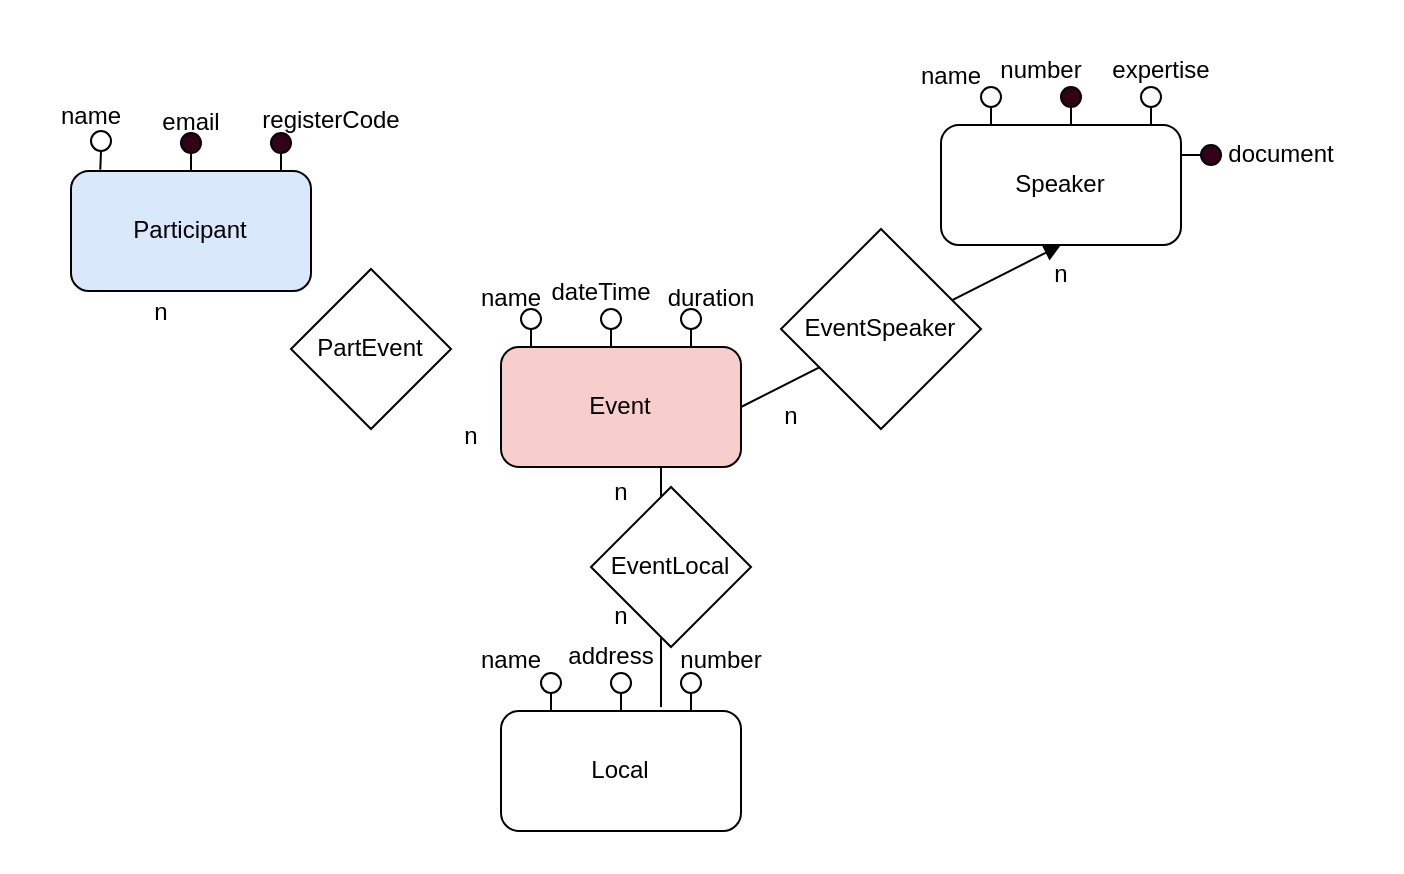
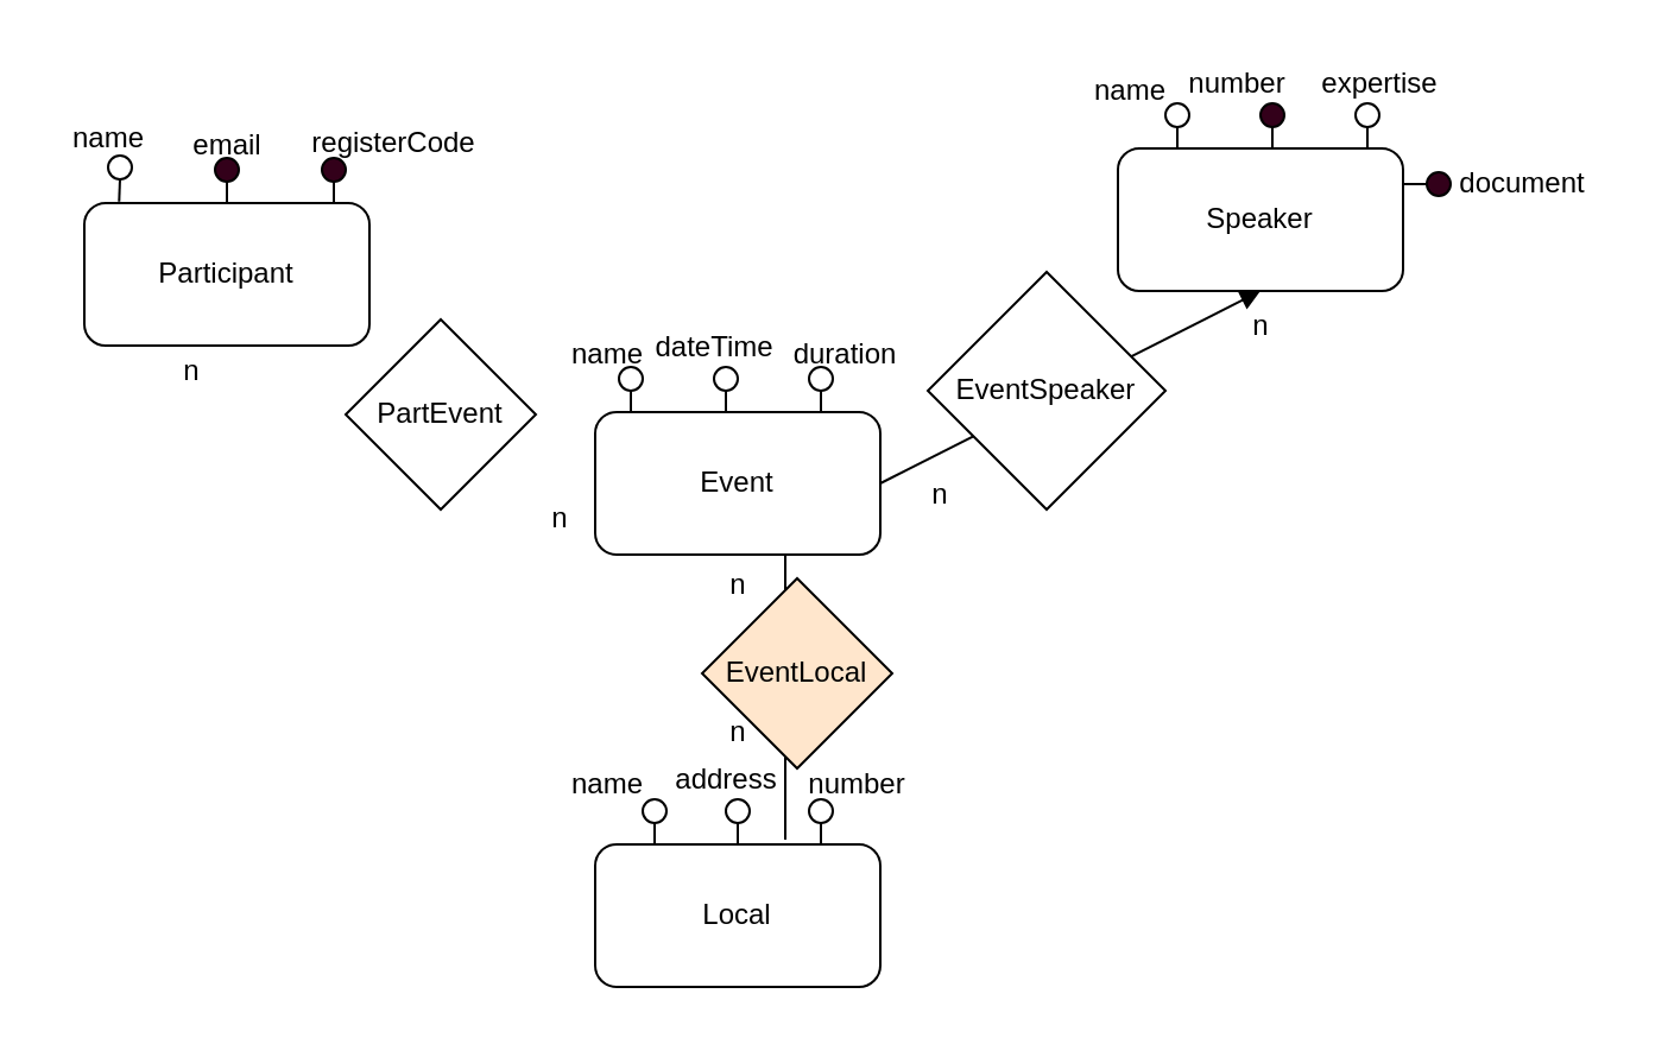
- <mxCell id="4" value="Participant" style="rounded=1;whiteSpace=wrap;html=1;fillColor=#dae8fc;" vertex="1" parent="1"><mxGeometry x="35" y="85" width="120" height="60" as="geometry" /></mxCell>
+ <mxCell id="4" value="Participant" style="rounded=1;whiteSpace=wrap;html=1;" vertex="1" parent="1"><mxGeometry x="35" y="85" width="120" height="60" as="geometry" /></mxCell>
- <mxCell id="2" value="Event" style="rounded=1;whiteSpace=wrap;html=1;fillColor=#f8cecc;" vertex="1" parent="1"><mxGeometry x="250" y="173" width="120" height="60" as="geometry" /></mxCell>
+ <mxCell id="2" value="Event" style="rounded=1;whiteSpace=wrap;html=1;" vertex="1" parent="1"><mxGeometry x="250" y="173" width="120" height="60" as="geometry" /></mxCell>
- <mxCell id="55" value="EventLocal" style="rhombus;whiteSpace=wrap;html=1;" vertex="1" parent="1"><mxGeometry x="295" y="243" width="80" height="80" as="geometry" /></mxCell>
+ <mxCell id="55" value="EventLocal" style="rhombus;whiteSpace=wrap;html=1;fillColor=#ffe6cc;" vertex="1" parent="1"><mxGeometry x="295" y="243" width="80" height="80" as="geometry" /></mxCell>
